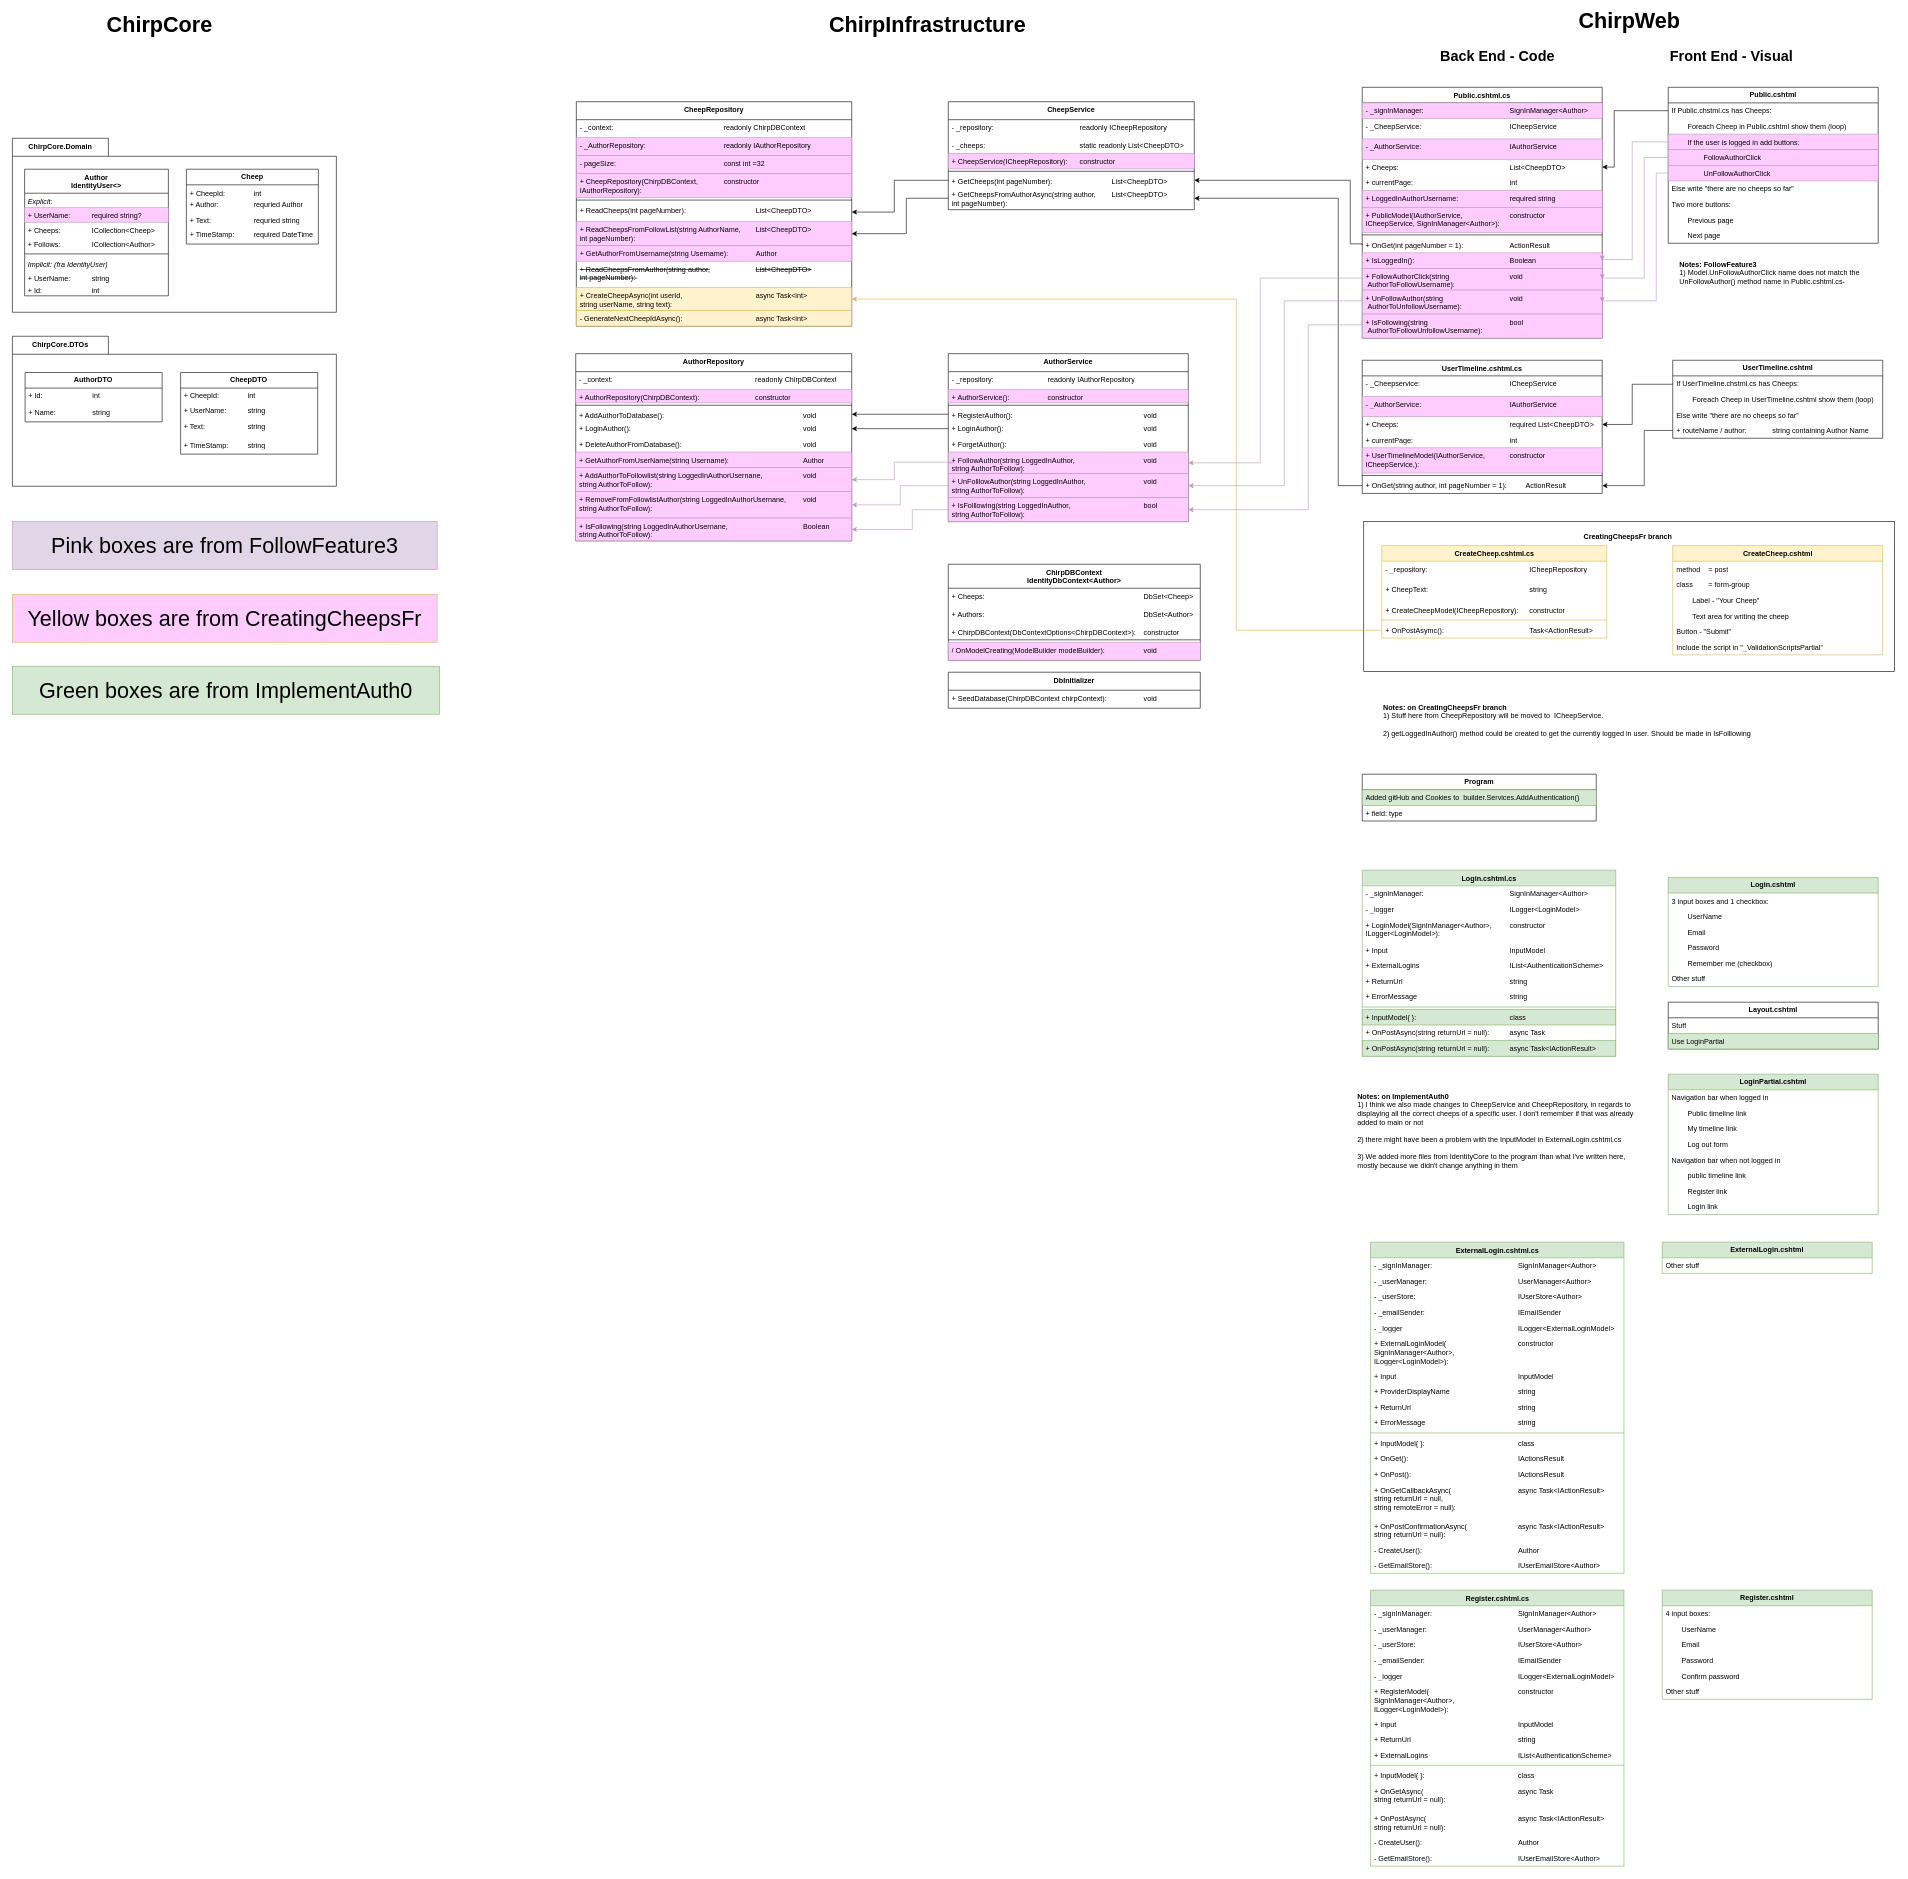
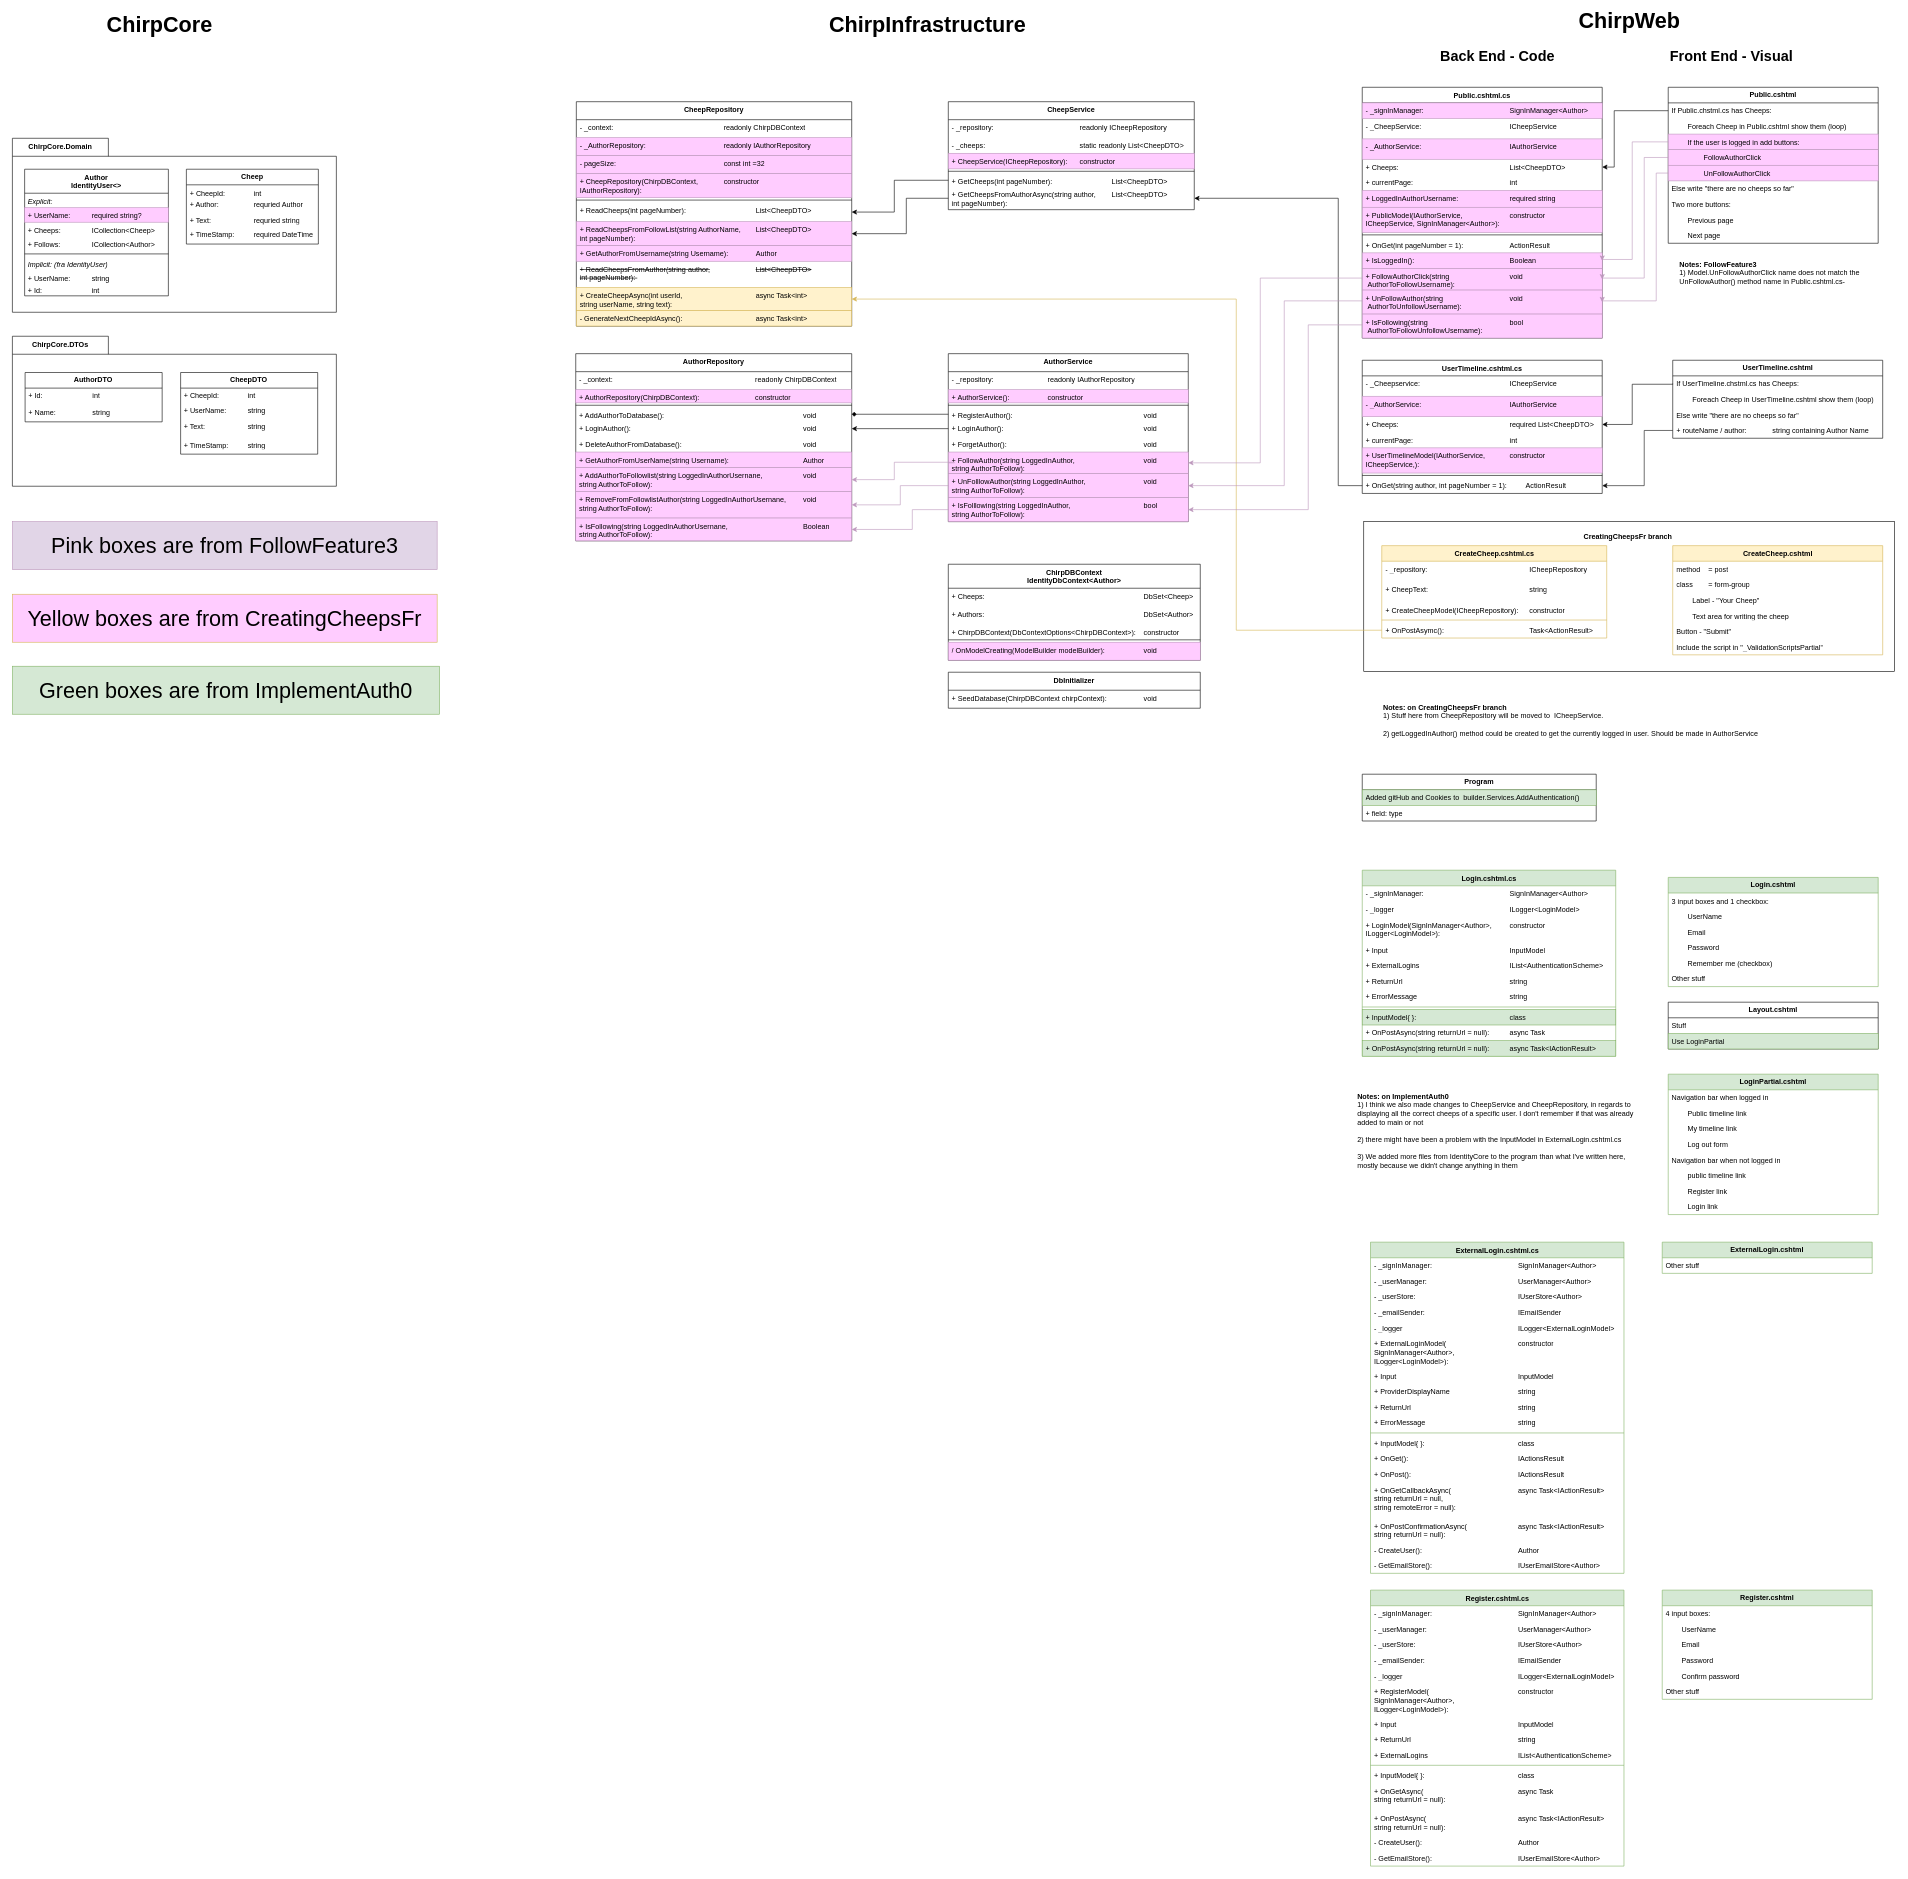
- <mxCell id="85" style="edgeStyle=orthogonalEdgeStyle;rounded=0;orthogonalLoop=1;jettySize=auto;html=1;exitX=0;exitY=0.5;exitDx=0;exitDy=0;entryX=1;entryY=0.5;entryDx=0;entryDy=0;" edge="1" parent="1" source="12" target="39"><mxGeometry relative="1" as="geometry"><Array as="points"><mxPoint x="2270" y="406" /><mxPoint x="2250" y="406" /><mxPoint x="2250" y="300" /></Array><mxPoint x="1980" y="348" as="targetPoint" /></mxGeometry></mxCell>
- <mxCell id="88" style="edgeStyle=orthogonalEdgeStyle;rounded=0;orthogonalLoop=1;jettySize=auto;html=1;entryX=1;entryY=0.5;entryDx=0;entryDy=0;" edge="1" parent="1" source="54" target="64"><mxGeometry relative="1" as="geometry" /></mxCell>
+ <mxCell id="88" style="edgeStyle=orthogonalEdgeStyle;rounded=0;orthogonalLoop=1;jettySize=auto;html=1;entryX=1;entryY=0.5;entryDx=0;entryDy=0;endArrow=diamond;" edge="1" parent="1" source="54" target="64"><mxGeometry relative="1" as="geometry" /></mxCell>
- <mxCell id="129" value="&lt;b&gt;Notes: on CreatingCheepsFr branch&lt;/b&gt;&lt;div&gt;1) Stuff here from CheepRepository will be moved to&amp;nbsp; ICheepService.&amp;nbsp;&lt;div&gt;&lt;br&gt;&lt;/div&gt;&lt;div&gt;2) getLoggedInAuthor() method could be created to get the currently logged in user. Should be made in IsFolllowing&lt;/div&gt;&lt;/div&gt;" style="text;html=1;align=left;verticalAlign=middle;whiteSpace=wrap;rounded=0;" vertex="1" parent="1"><mxGeometry x="2302.5" y="1140" width="645" height="119.46" as="geometry" /></mxCell>
+ <mxCell id="129" value="&lt;b&gt;Notes: on CreatingCheepsFr branch&lt;/b&gt;&lt;div&gt;1) Stuff here from CheepRepository will be moved to&amp;nbsp; ICheepService.&amp;nbsp;&lt;div&gt;&lt;br&gt;&lt;/div&gt;&lt;div&gt;2) getLoggedInAuthor() method could be created to get the currently logged in user. Should be made in AuthorService&lt;/div&gt;&lt;/div&gt;" style="text;html=1;align=left;verticalAlign=middle;whiteSpace=wrap;rounded=0;" vertex="1" parent="1"><mxGeometry x="2302.5" y="1140" width="645" height="119.46" as="geometry" /></mxCell>
